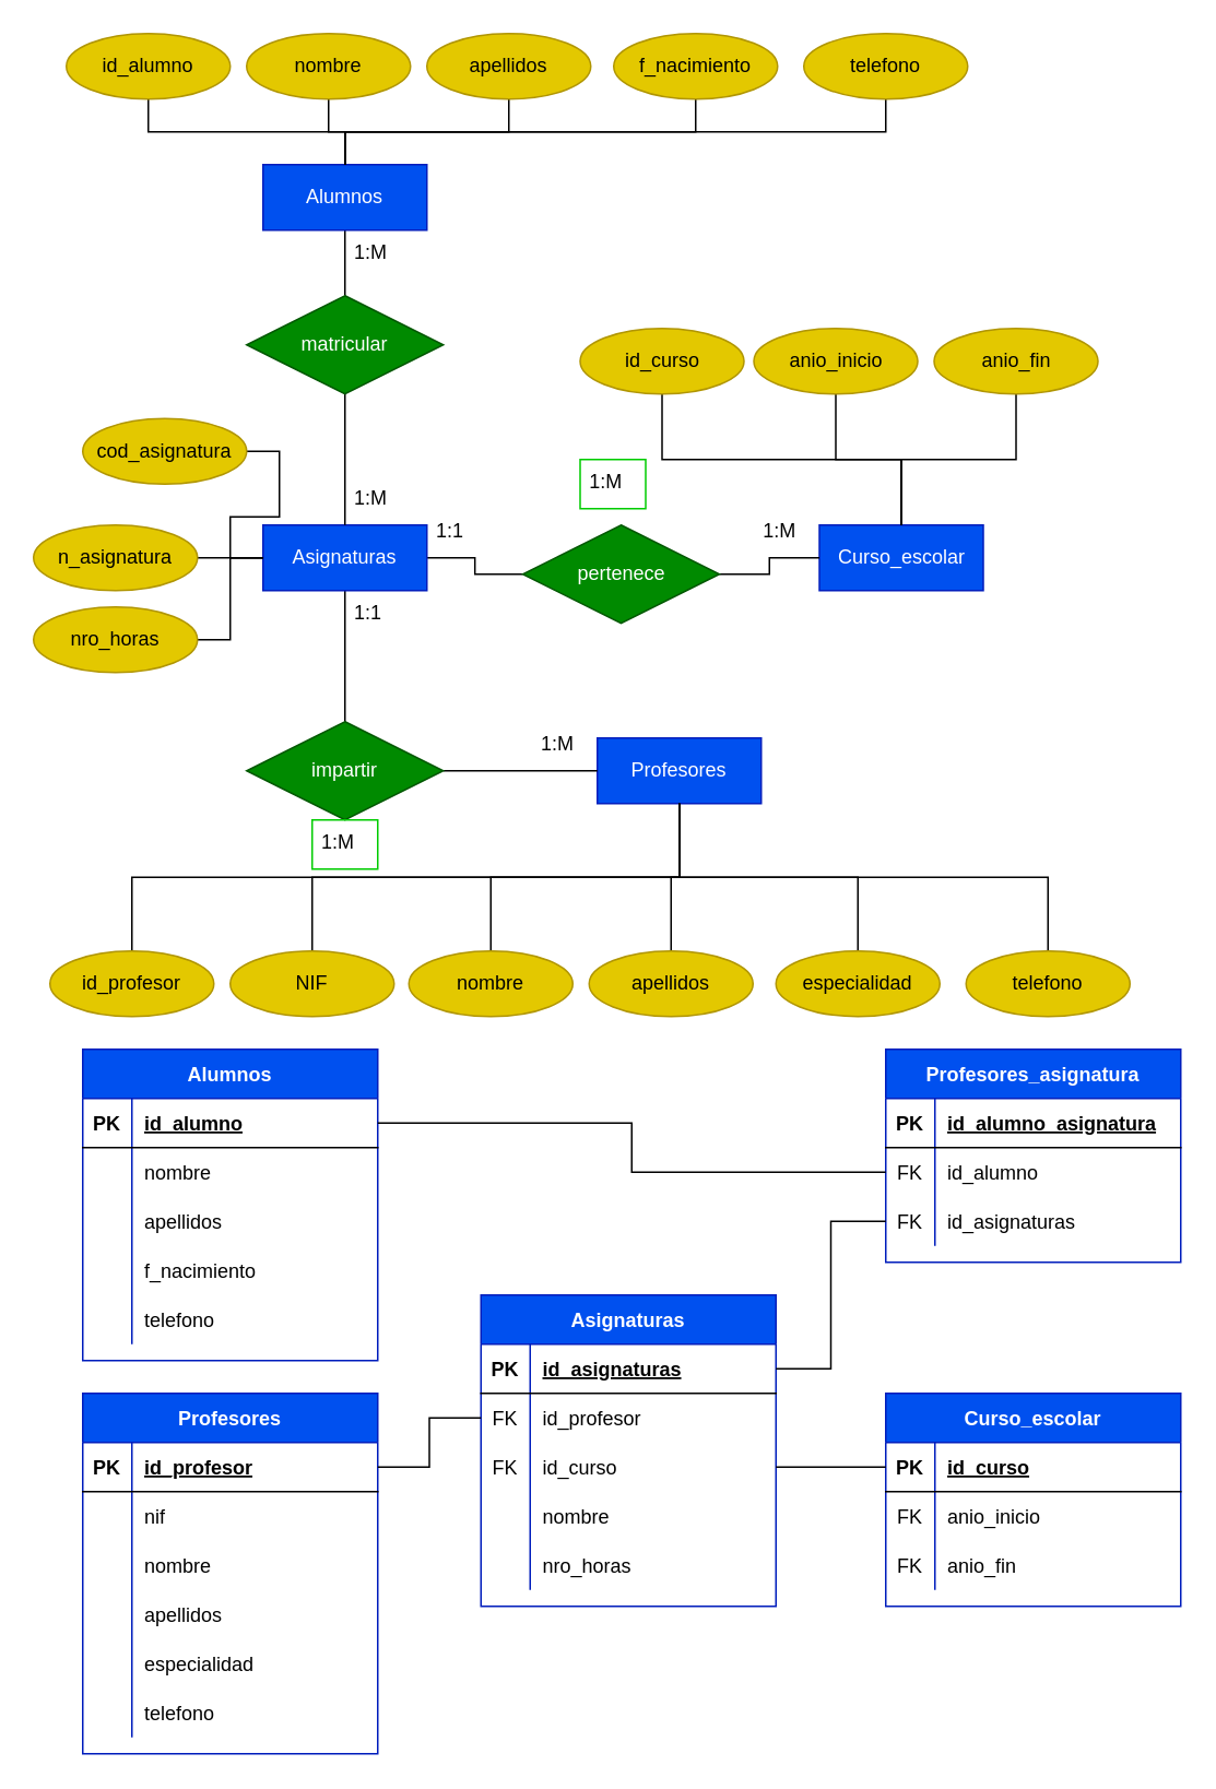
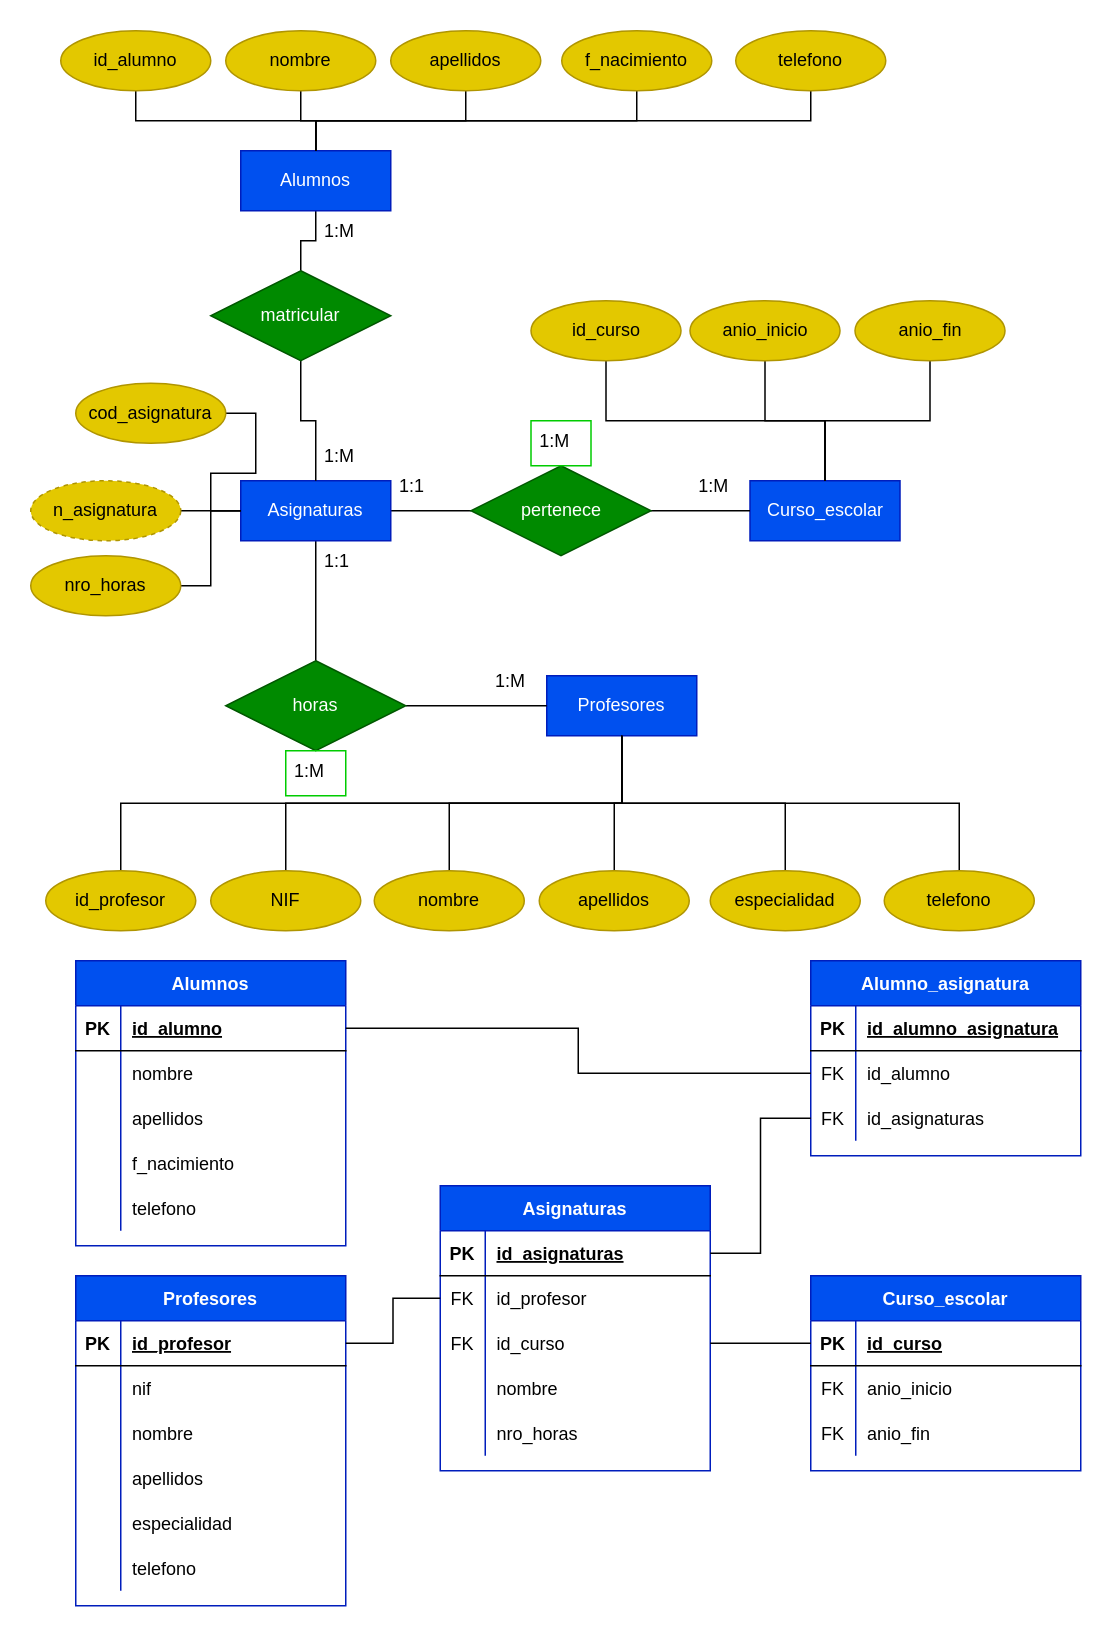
- <mxCell id="10" value="matricular" style="shape=rhombus;perimeter=rhombusPerimeter;whiteSpace=wrap;html=1;align=center;fillColor=#008a00;fontColor=#ffffff;strokeColor=#005700;shadow=0;" vertex="1" parent="1"><mxGeometry x="150" y="180" width="120" height="60" as="geometry" /></mxCell>
+ <mxCell id="10" value="matricular" style="shape=rhombus;perimeter=rhombusPerimeter;whiteSpace=wrap;html=1;align=center;fillColor=#008a00;fontColor=#ffffff;strokeColor=#005700;shadow=0;" vertex="1" parent="1"><mxGeometry x="140" y="180" width="120" height="60" as="geometry" /></mxCell>
- <mxCell id="30" value="n_asignatura" style="ellipse;whiteSpace=wrap;html=1;align=center;fillColor=#e3c800;fontColor=#000000;strokeColor=#B09500;shadow=0;" vertex="1" parent="1"><mxGeometry x="20" y="320" width="100" height="40" as="geometry" /></mxCell>
+ <mxCell id="30" value="n_asignatura" style="ellipse;whiteSpace=wrap;html=1;align=center;fillColor=#e3c800;fontColor=#000000;strokeColor=#B09500;shadow=0;dashed=1;" vertex="1" parent="1"><mxGeometry x="20" y="320" width="100" height="40" as="geometry" /></mxCell>
- <mxCell id="12" value="pertenece" style="shape=rhombus;perimeter=rhombusPerimeter;whiteSpace=wrap;html=1;align=center;fillColor=#008a00;fontColor=#ffffff;strokeColor=#005700;shadow=0;" vertex="1" parent="1"><mxGeometry x="318.5" y="320" width="120" height="60" as="geometry" /></mxCell>
+ <mxCell id="12" value="pertenece" style="shape=rhombus;perimeter=rhombusPerimeter;whiteSpace=wrap;html=1;align=center;fillColor=#008a00;fontColor=#ffffff;strokeColor=#005700;shadow=0;" vertex="1" parent="1"><mxGeometry x="313.5" y="310" width="120" height="60" as="geometry" /></mxCell>
- <mxCell id="14" value="impartir" style="shape=rhombus;perimeter=rhombusPerimeter;whiteSpace=wrap;html=1;align=center;fillColor=#008a00;fontColor=#ffffff;strokeColor=#005700;shadow=0;" vertex="1" parent="1"><mxGeometry x="150" y="440" width="120" height="60" as="geometry" /></mxCell>
+ <mxCell id="14" value="horas" style="shape=rhombus;perimeter=rhombusPerimeter;whiteSpace=wrap;html=1;align=center;fillColor=#008a00;fontColor=#ffffff;strokeColor=#005700;shadow=0;" vertex="1" parent="1"><mxGeometry x="150" y="440" width="120" height="60" as="geometry" /></mxCell>
- <mxCell id="73" value="Profesores_asignatura" style="shape=table;startSize=30;container=1;collapsible=1;childLayout=tableLayout;fixedRows=1;rowLines=0;fontStyle=1;align=center;resizeLast=1;shadow=0;strokeColor=#001DBC;fillColor=#0050ef;fontColor=#ffffff;" vertex="1" parent="1"><mxGeometry x="540" y="640" width="180" height="130" as="geometry" /></mxCell>
+ <mxCell id="73" value="Alumno_asignatura" style="shape=table;startSize=30;container=1;collapsible=1;childLayout=tableLayout;fixedRows=1;rowLines=0;fontStyle=1;align=center;resizeLast=1;shadow=0;strokeColor=#001DBC;fillColor=#0050ef;fontColor=#ffffff;" vertex="1" parent="1"><mxGeometry x="540" y="640" width="180" height="130" as="geometry" /></mxCell>
